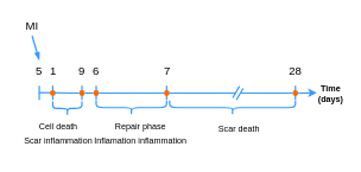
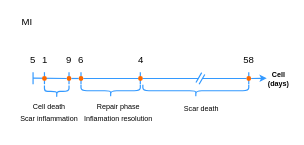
- <mxCell id="18" value="" style="endArrow=blockThin;html=1;rounded=1;fontSize=16;strokeColor=#3399FF;strokeWidth=2;exitX=0.5;exitY=1;exitDx=0;exitDy=0;entryX=0;entryY=0;entryDx=0;entryDy=0;horizontal=1;endFill=1;" edge="1" parent="1" source="17" target="12"><mxGeometry width="50" height="50" relative="1" as="geometry"><mxPoint x="254" y="160" as="sourcePoint" /><mxPoint x="304" y="110" as="targetPoint" /></mxGeometry></mxCell>
- <mxCell id="15" value="7" style="text;html=1;strokeColor=none;fillColor=none;align=center;verticalAlign=middle;whiteSpace=wrap;rounded=0;strokeWidth=3;fontSize=16;" vertex="1" parent="1"><mxGeometry x="214" y="84" width="40" height="30" as="geometry" /></mxCell>
+ <mxCell id="15" value="4" style="text;html=1;strokeColor=none;fillColor=none;align=center;verticalAlign=middle;whiteSpace=wrap;rounded=0;strokeWidth=3;fontSize=16;" vertex="1" parent="1"><mxGeometry x="214" y="84" width="40" height="30" as="geometry" /></mxCell>
- <mxCell id="16" value="28" style="text;html=1;strokeColor=none;fillColor=none;align=center;verticalAlign=middle;whiteSpace=wrap;rounded=0;strokeWidth=3;fontSize=16;" vertex="1" parent="1"><mxGeometry x="394" y="84" width="40" height="30" as="geometry" /></mxCell>
+ <mxCell id="16" value="58" style="text;html=1;strokeColor=none;fillColor=none;align=center;verticalAlign=middle;whiteSpace=wrap;rounded=0;strokeWidth=3;fontSize=16;" vertex="1" parent="1"><mxGeometry x="394" y="84" width="40" height="30" as="geometry" /></mxCell>
- <mxCell id="25" value="Time&lt;br&gt;(days)" style="text;html=1;strokeColor=none;fillColor=none;align=center;verticalAlign=middle;whiteSpace=wrap;rounded=0;strokeWidth=3;fontSize=12;fontStyle=1" vertex="1" parent="1"><mxGeometry x="444" y="115.5" width="40" height="30" as="geometry" /></mxCell>
+ <mxCell id="25" value="Cell&lt;br&gt;(days)" style="text;html=1;strokeColor=none;fillColor=none;align=center;verticalAlign=middle;whiteSpace=wrap;rounded=0;strokeWidth=3;fontSize=12;fontStyle=1" vertex="1" parent="1"><mxGeometry x="444" y="115.5" width="40" height="30" as="geometry" /></mxCell>
- <mxCell id="22" value="&lt;font style=&quot;font-size: 12px;&quot;&gt;Repair phase&lt;br&gt;Inflamation inflammation&lt;br&gt;&lt;/font&gt;" style="text;html=1;strokeColor=none;fillColor=none;align=center;verticalAlign=middle;whiteSpace=wrap;rounded=0;strokeWidth=3;fontSize=16;" vertex="1" parent="1"><mxGeometry x="114" y="152" width="165.25" height="68" as="geometry" /></mxCell>
+ <mxCell id="22" value="&lt;font style=&quot;font-size: 12px;&quot;&gt;Repair phase&lt;br&gt;Inflamation resolution&lt;br&gt;&lt;/font&gt;" style="text;html=1;strokeColor=none;fillColor=none;align=center;verticalAlign=middle;whiteSpace=wrap;rounded=0;strokeWidth=3;fontSize=16;" vertex="1" parent="1"><mxGeometry x="114" y="152" width="165.25" height="68" as="geometry" /></mxCell>
